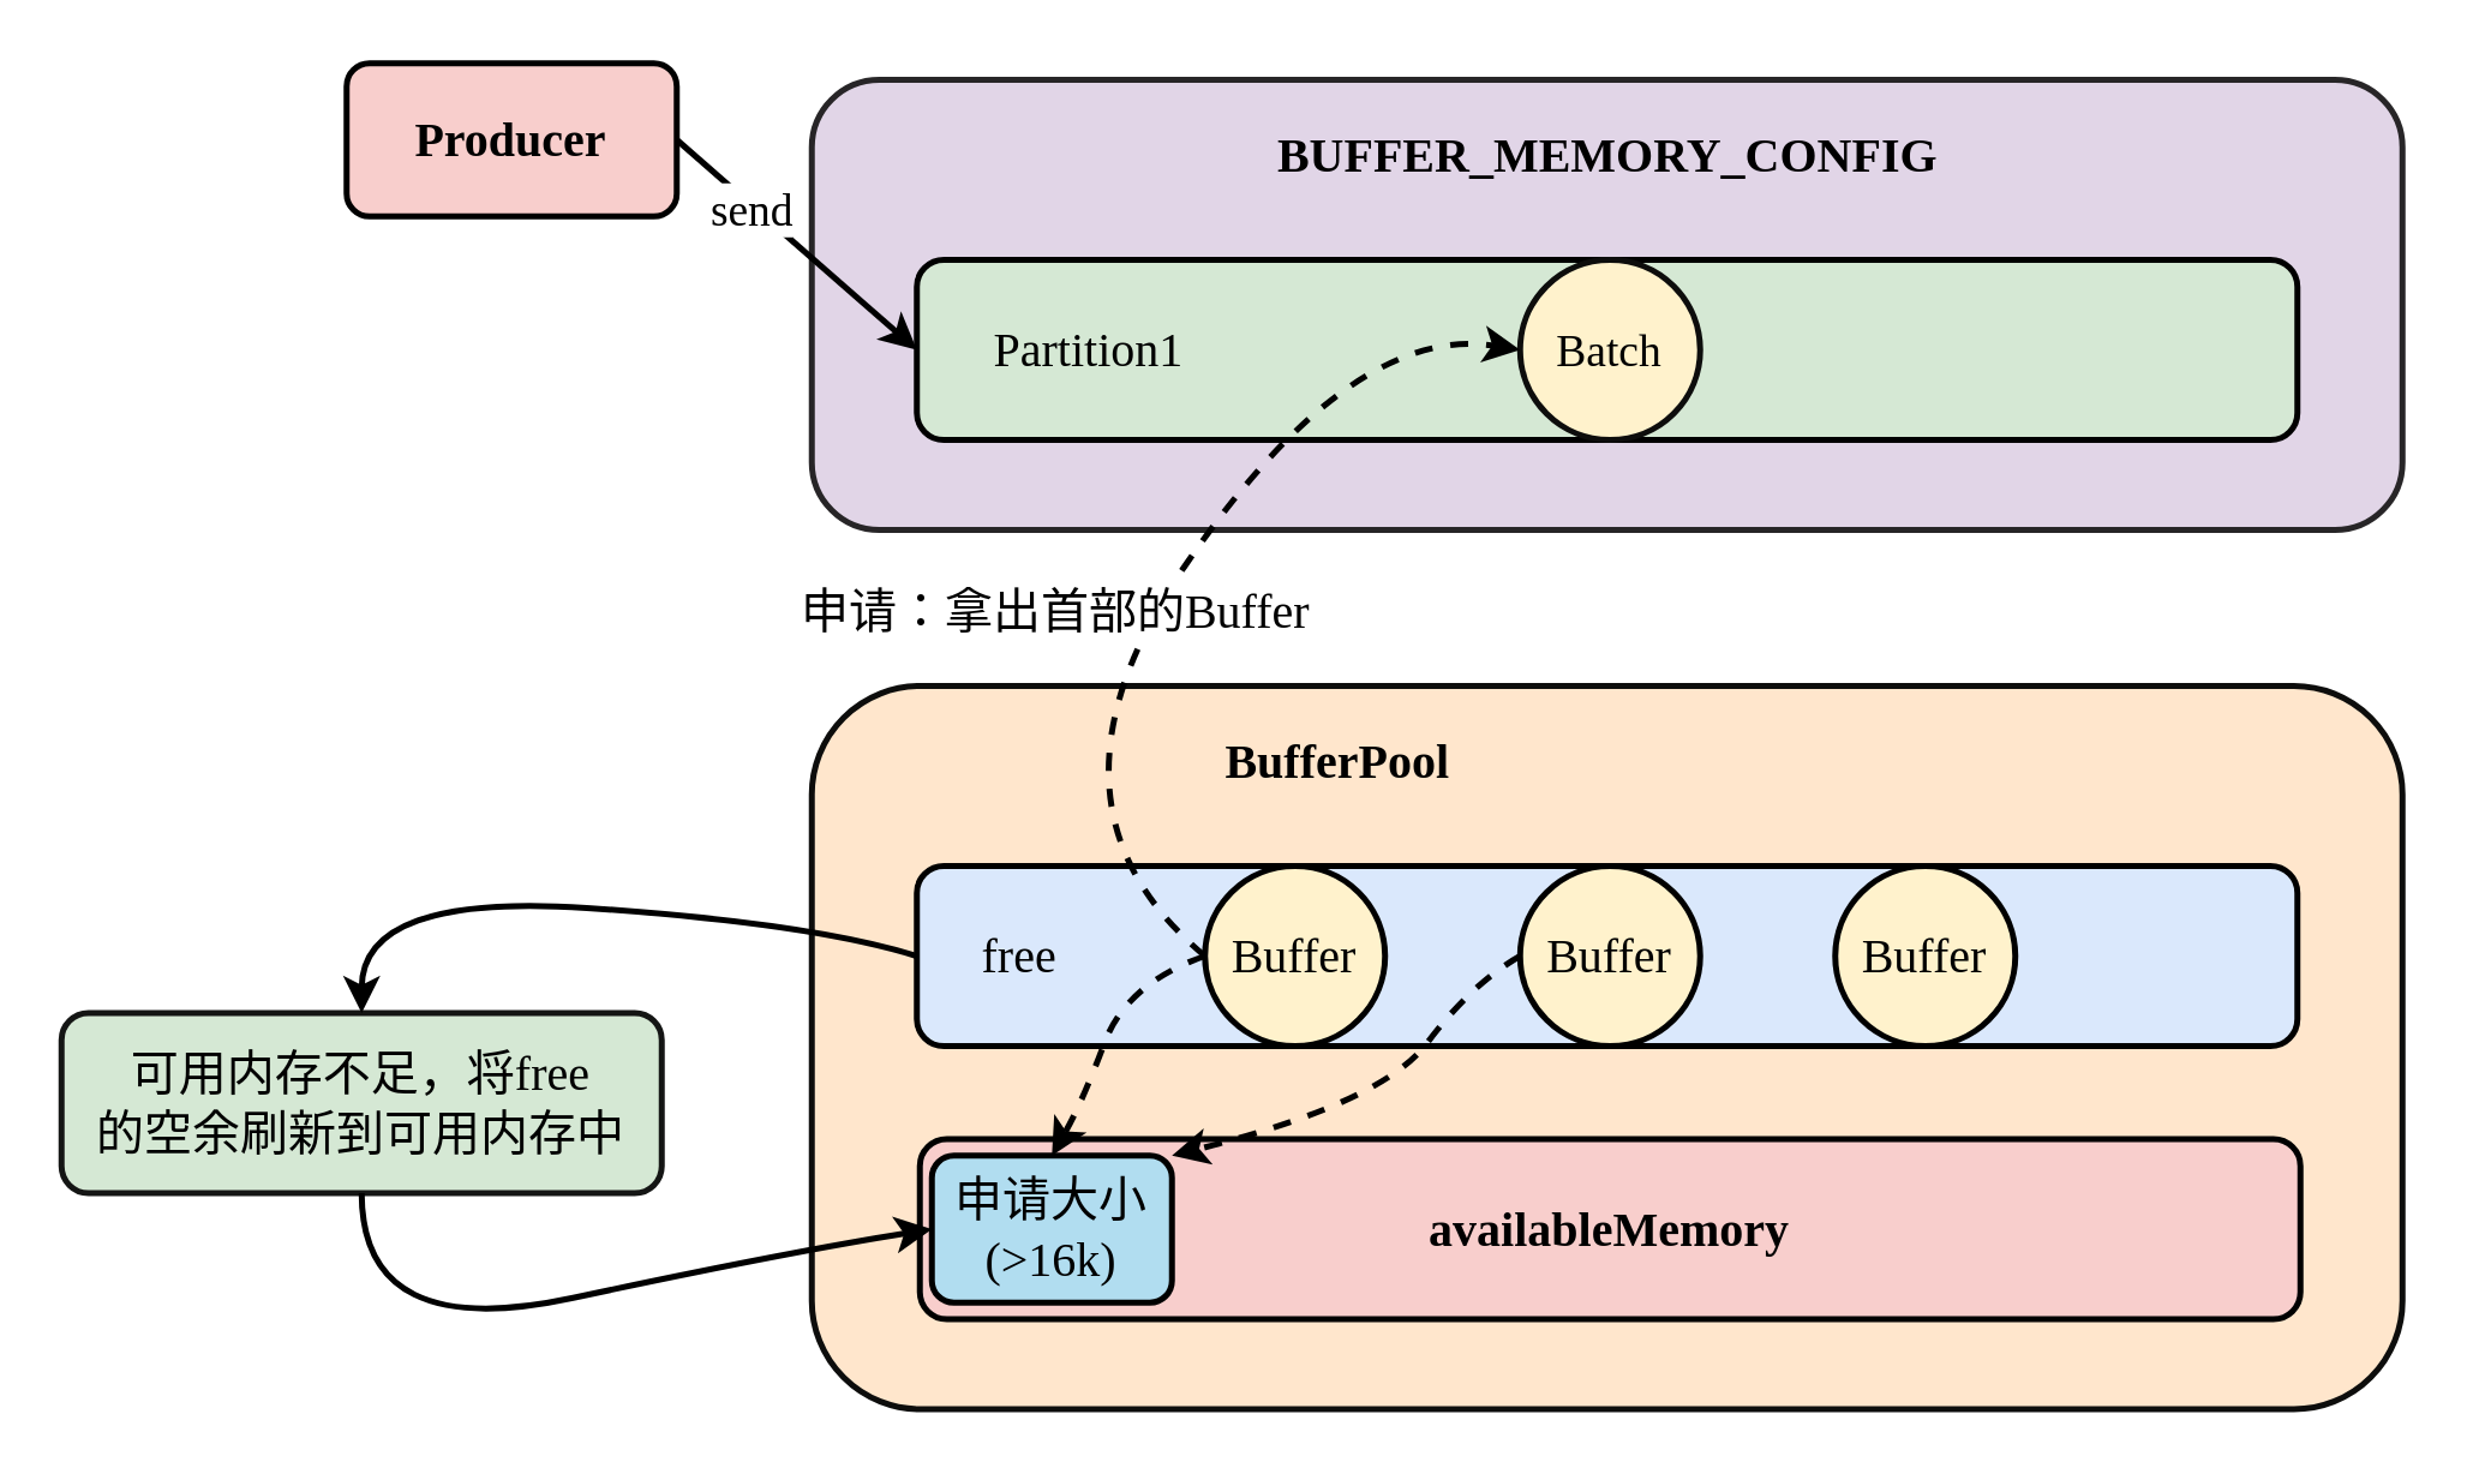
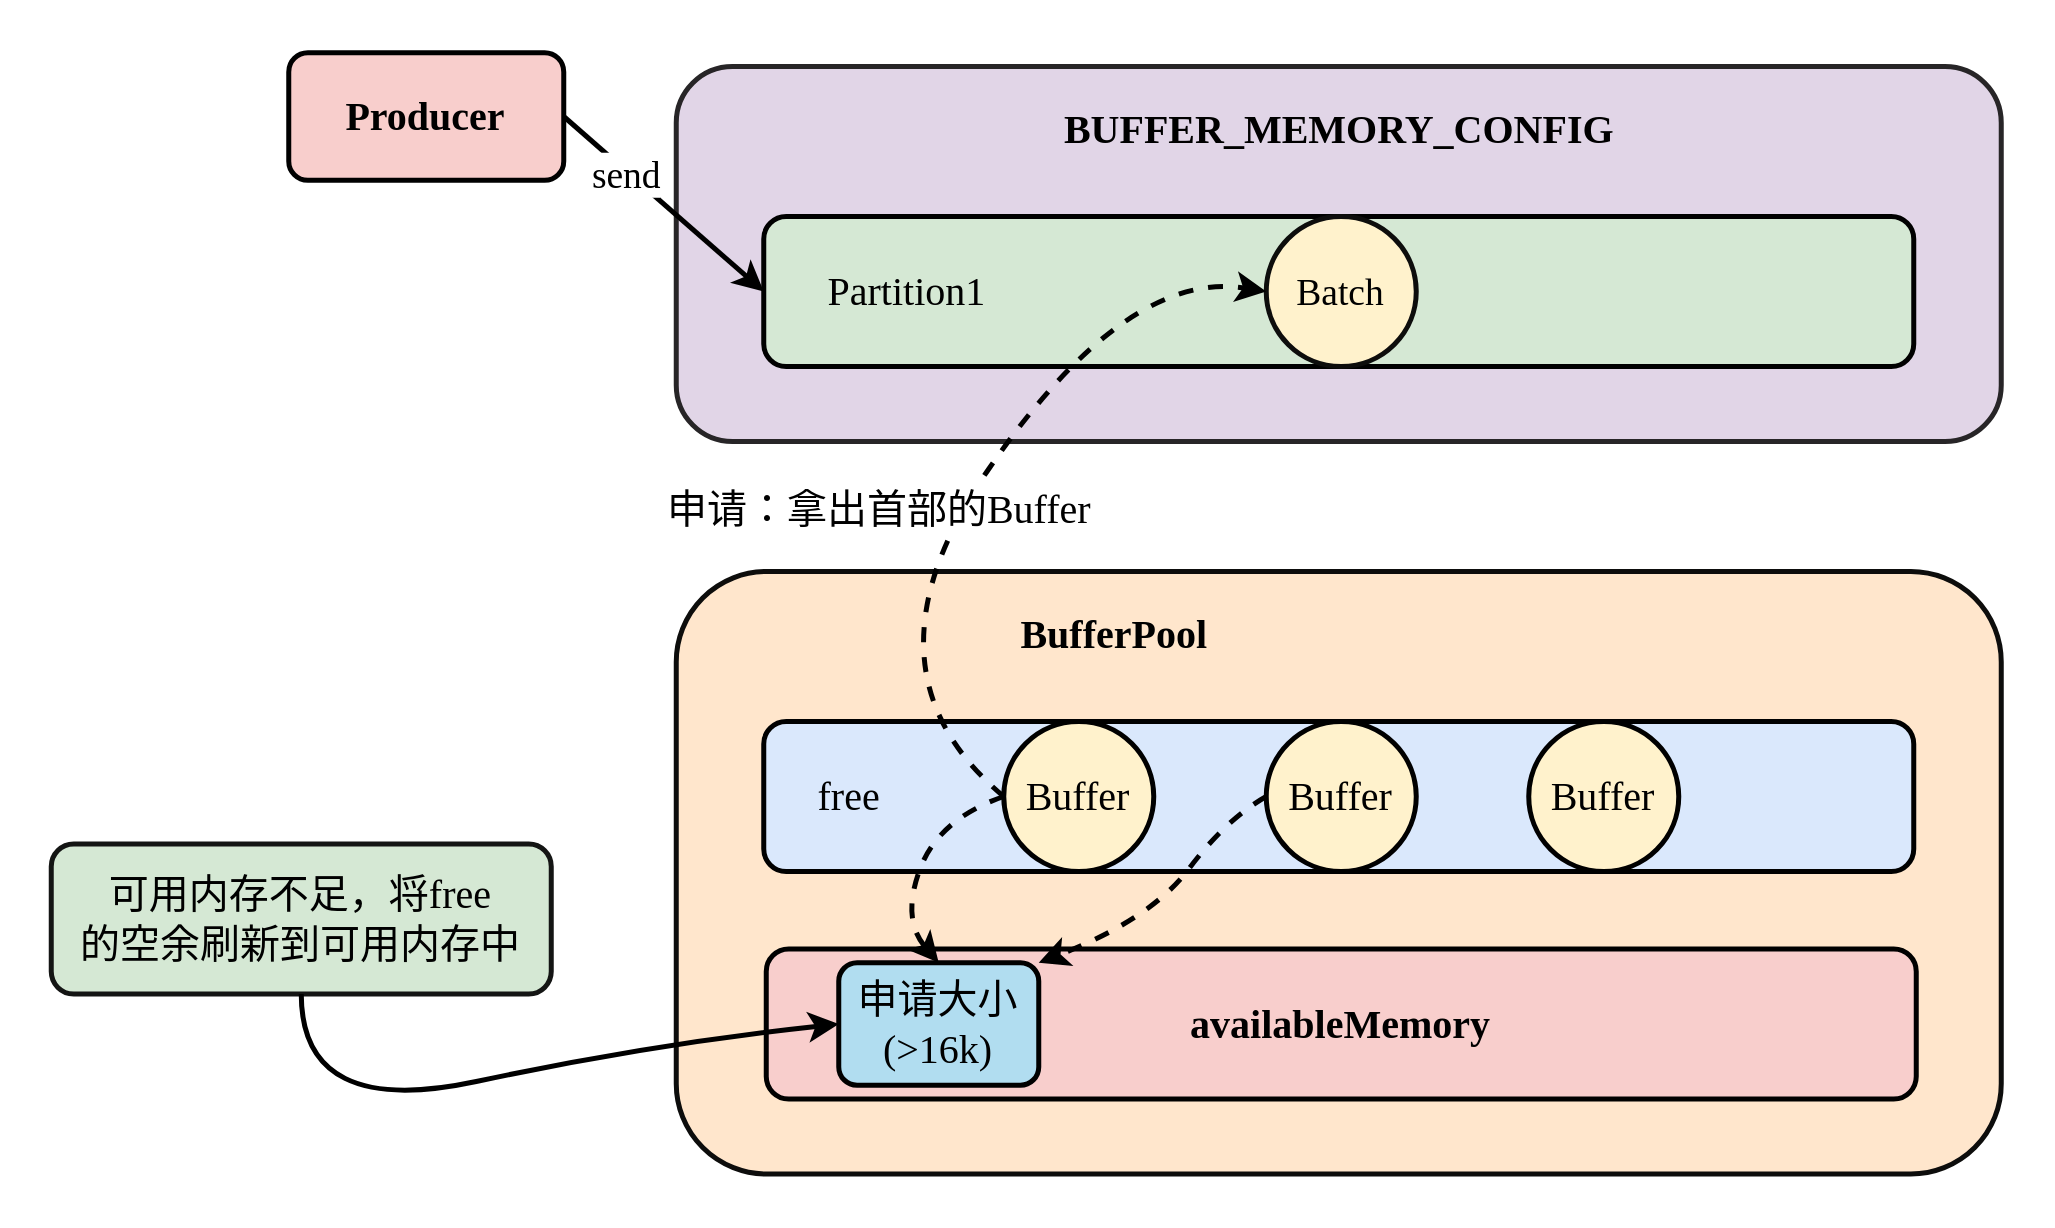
- <mxCell id="20" value="" style="curved=1;endArrow=classic;html=1;rounded=0;exitX=0;exitY=0.5;exitDx=0;exitDy=0;entryX=0.5;entryY=0;entryDx=0;entryDy=0;strokeWidth=2;" edge="1" parent="1" source="7" target="19"><mxGeometry width="50" height="50" relative="1" as="geometry"><mxPoint x="330" y="247" as="sourcePoint" /><mxPoint x="380" y="197" as="targetPoint" /><Array as="points"><mxPoint x="270" y="307" /><mxPoint x="120" y="297" /></Array></mxGeometry></mxCell>
- <mxCell id="18" value="&lt;font face=&quot;Times New Roman&quot; style=&quot;font-size: 16px;&quot;&gt;申请大小(&amp;gt;16k)&lt;br&gt;&lt;/font&gt;" style="rounded=1;whiteSpace=wrap;html=1;fillColor=#b1ddf0;strokeColor=#000000;strokeWidth=2;" vertex="1" parent="1"><mxGeometry x="310" y="384.5" width="80" height="49" as="geometry" /></mxCell>
+ <mxCell id="18" value="&lt;font face=&quot;Times New Roman&quot; style=&quot;font-size: 16px;&quot;&gt;申请大小(&amp;gt;16k)&lt;br&gt;&lt;/font&gt;" style="rounded=1;whiteSpace=wrap;html=1;fillColor=#b1ddf0;strokeColor=#000000;strokeWidth=2;" vertex="1" parent="1"><mxGeometry x="335" y="384.5" width="80" height="49" as="geometry" /></mxCell>
